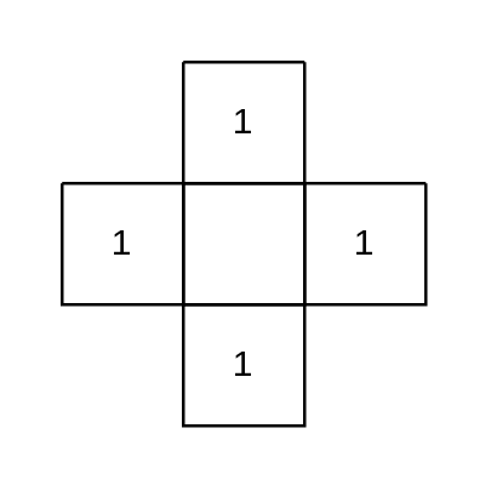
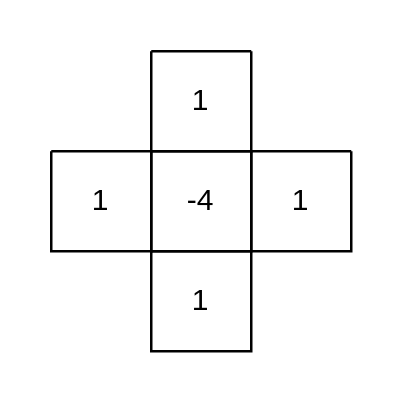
+ <mxCell id="8" value="-4" style="text;html=1;strokeColor=none;fillColor=none;align=center;verticalAlign=middle;whiteSpace=wrap;rounded=0;" vertex="1" parent="7"><mxGeometry x="-40" width="40" height="40" as="geometry" /></mxCell>
